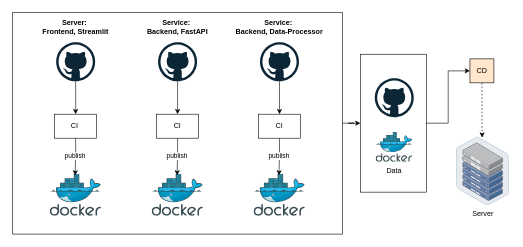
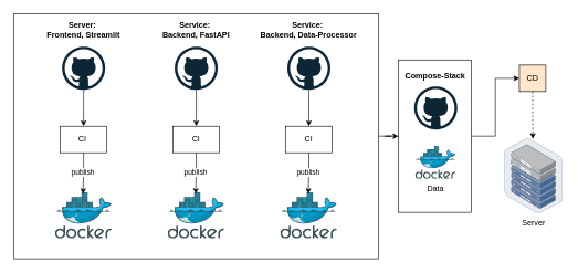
+ <mxCell id="28" value="&lt;b&gt;Compose-Stack&lt;/b&gt;" style="text;html=1;align=center;verticalAlign=middle;whiteSpace=wrap;rounded=0;" parent="25" vertex="1"><mxGeometry x="6.42" y="10" width="100" height="30" as="geometry" /></mxCell>
- <mxCell id="5" value="Server" style="image;points=[];aspect=fixed;html=1;align=center;shadow=0;dashed=0;image=img/lib/allied_telesis/storage/Datacenter_Server_Half_Rack_ToR.svg;" parent="1" vertex="1"><mxGeometry x="760" y="227.7" width="88.2" height="114.6" as="geometry" /></mxCell>
+ <mxCell id="5" value="Server" style="image;points=[];aspect=fixed;html=1;align=center;shadow=0;dashed=0;image=img/lib/allied_telesis/storage/Datacenter_Server_Half_Rack_ToR.svg;" parent="1" vertex="1"><mxGeometry x="760" y="207.7" width="88.2" height="114.6" as="geometry" /></mxCell>
